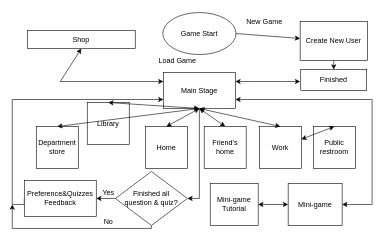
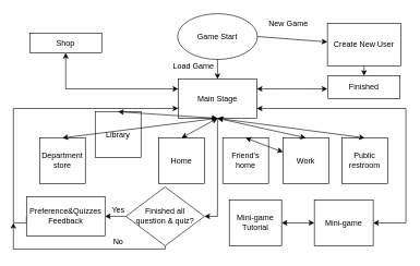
- <mxCell id="23" value="Shop" style="rounded=0;whiteSpace=wrap;html=1;" parent="1" vertex="1"><mxGeometry x="45" y="50" width="180" height="30" as="geometry" /></mxCell>
+ <mxCell id="23" value="Shop" style="rounded=0;whiteSpace=wrap;html=1;" parent="1" vertex="1"><mxGeometry x="45" y="50" width="110" height="30" as="geometry" /></mxCell>
+ <mxCell id="8" value="" style="endArrow=classic;html=1;rounded=0;exitX=0.5;exitY=1;exitDx=0;exitDy=0;entryX=0.5;entryY=0;entryDx=0;entryDy=0;" parent="1" source="2" target="7" edge="1"><mxGeometry width="50" height="50" relative="1" as="geometry"><mxPoint x="302" y="221" as="sourcePoint" /><mxPoint x="352" y="171" as="targetPoint" /></mxGeometry></mxCell>
- <mxCell id="19" value="" style="endArrow=classic;startArrow=classic;html=1;rounded=0;entryX=0.5;entryY=1;entryDx=0;entryDy=0;exitX=0.5;exitY=0;exitDx=0;exitDy=0;" parent="1" source="13" target="7" edge="1"><mxGeometry width="50" height="50" relative="1" as="geometry"><mxPoint x="302" y="291" as="sourcePoint" /><mxPoint x="352" y="241" as="targetPoint" /></mxGeometry></mxCell>
+ <mxCell id="19" value="" style="endArrow=classic;startArrow=classic;html=1;rounded=0;exitX=0.5;exitY=0;exitDx=0;exitDy=0;" parent="1" source="13" target="14" edge="1"><mxGeometry width="50" height="50" relative="1" as="geometry"><mxPoint x="302" y="291" as="sourcePoint" /><mxPoint x="352" y="241" as="targetPoint" /></mxGeometry></mxCell>
- <mxCell id="21" value="" style="endArrow=classic;startArrow=classic;html=1;rounded=0;exitX=0.5;exitY=0;exitDx=0;exitDy=0;" parent="1" source="15" target="14" edge="1"><mxGeometry width="50" height="50" relative="1" as="geometry"><mxPoint x="302" y="291" as="sourcePoint" /><mxPoint x="332" y="221" as="targetPoint" /></mxGeometry></mxCell>
+ <mxCell id="21" value="" style="endArrow=classic;startArrow=classic;html=1;rounded=0;exitX=0.5;exitY=0;exitDx=0;exitDy=0;entryX=0.5;entryY=1;entryDx=0;entryDy=0;" parent="1" source="15" target="7" edge="1"><mxGeometry width="50" height="50" relative="1" as="geometry"><mxPoint x="302" y="291" as="sourcePoint" /><mxPoint x="332" y="221" as="targetPoint" /></mxGeometry></mxCell>
